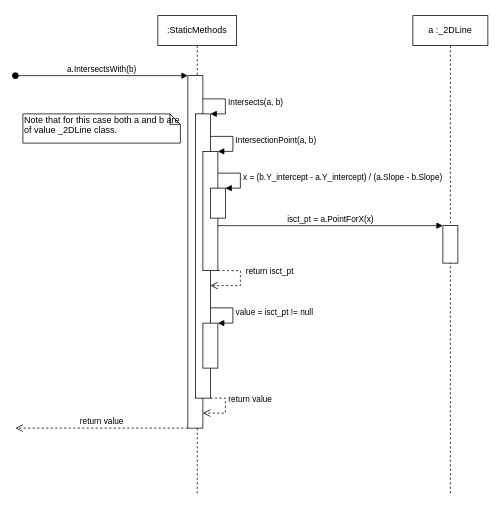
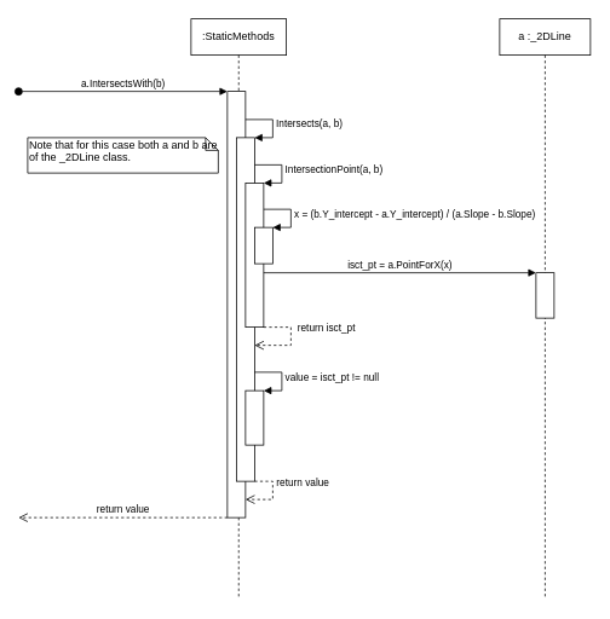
- <mxCell id="19" value="Note that for this case both a and b are of value _2DLine class." style="shape=note;whiteSpace=wrap;html=1;size=14;verticalAlign=top;align=left;spacingTop=-6;" vertex="1" parent="1"><mxGeometry x="30" y="151" width="210" height="39" as="geometry" /></mxCell>
+ <mxCell id="19" value="Note that for this case both a and b are of the _2DLine class." style="shape=note;whiteSpace=wrap;html=1;size=14;verticalAlign=top;align=left;spacingTop=-6;" vertex="1" parent="1"><mxGeometry x="30" y="151" width="210" height="39" as="geometry" /></mxCell>
